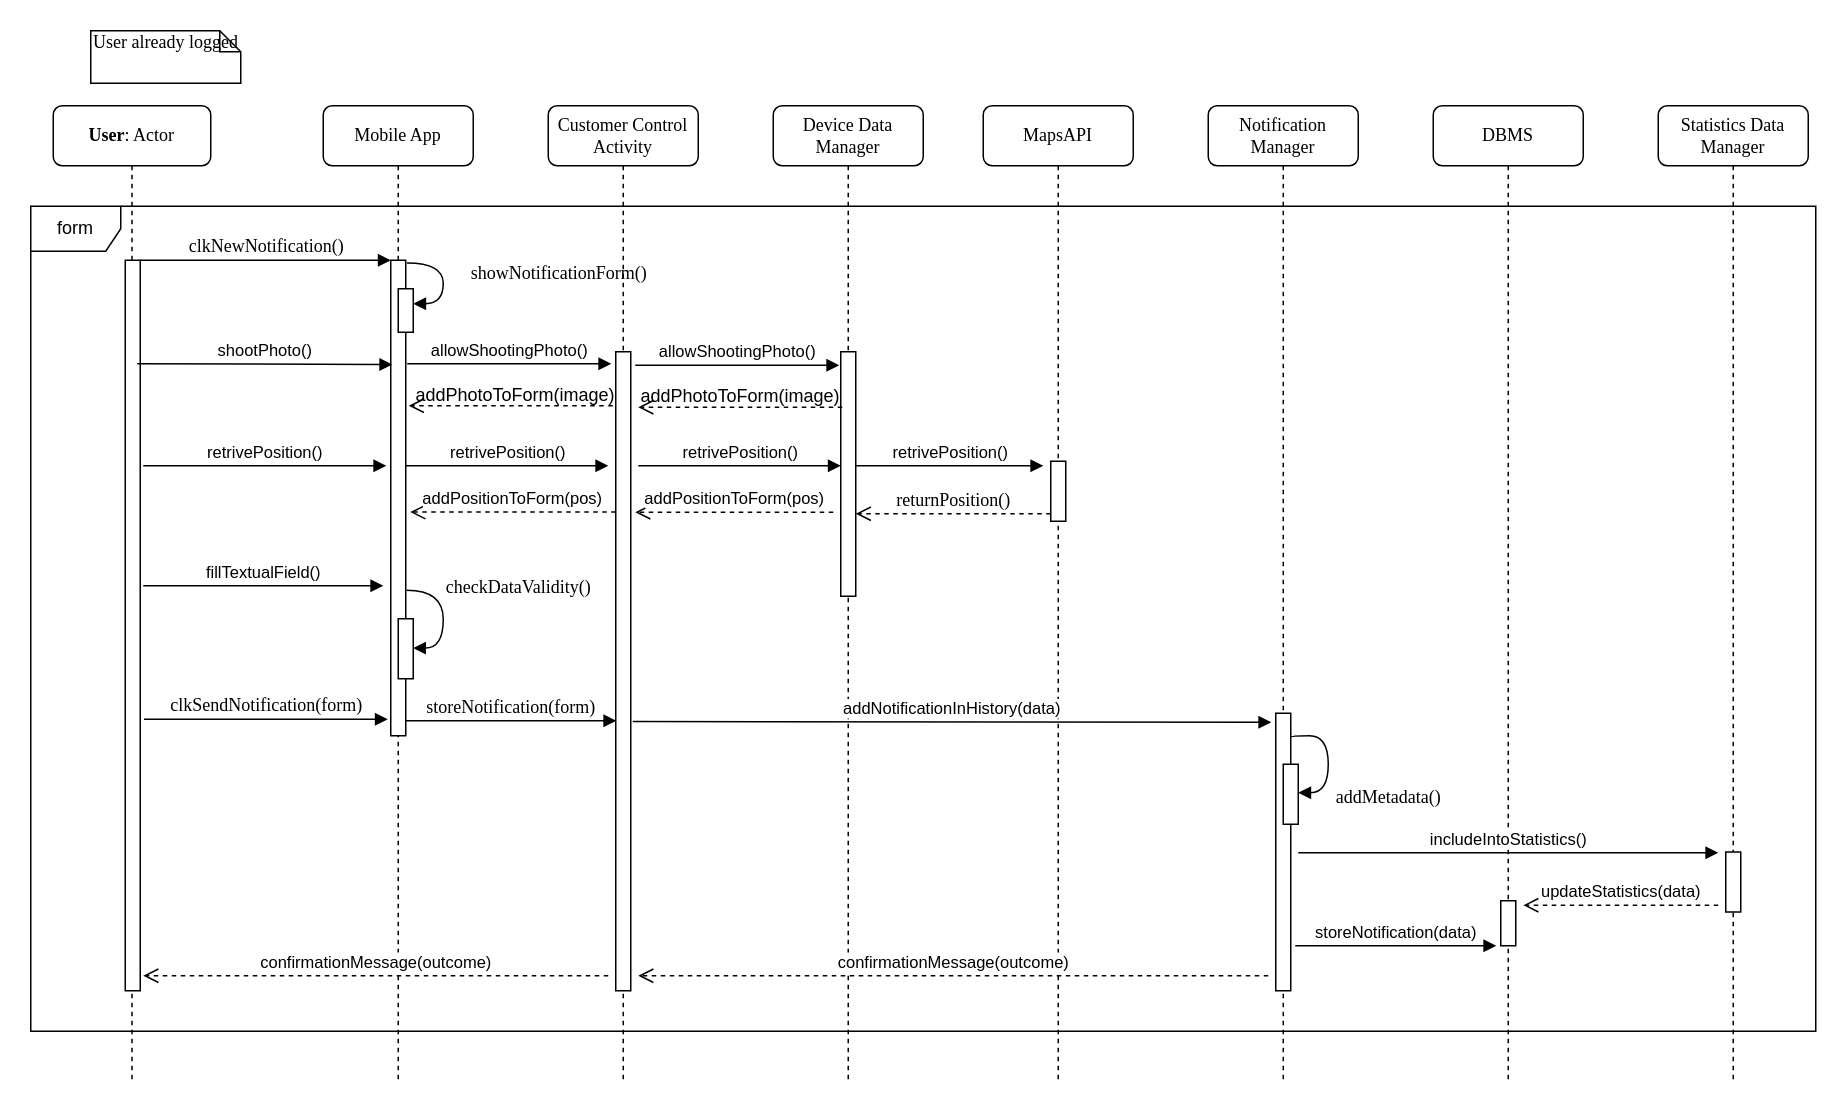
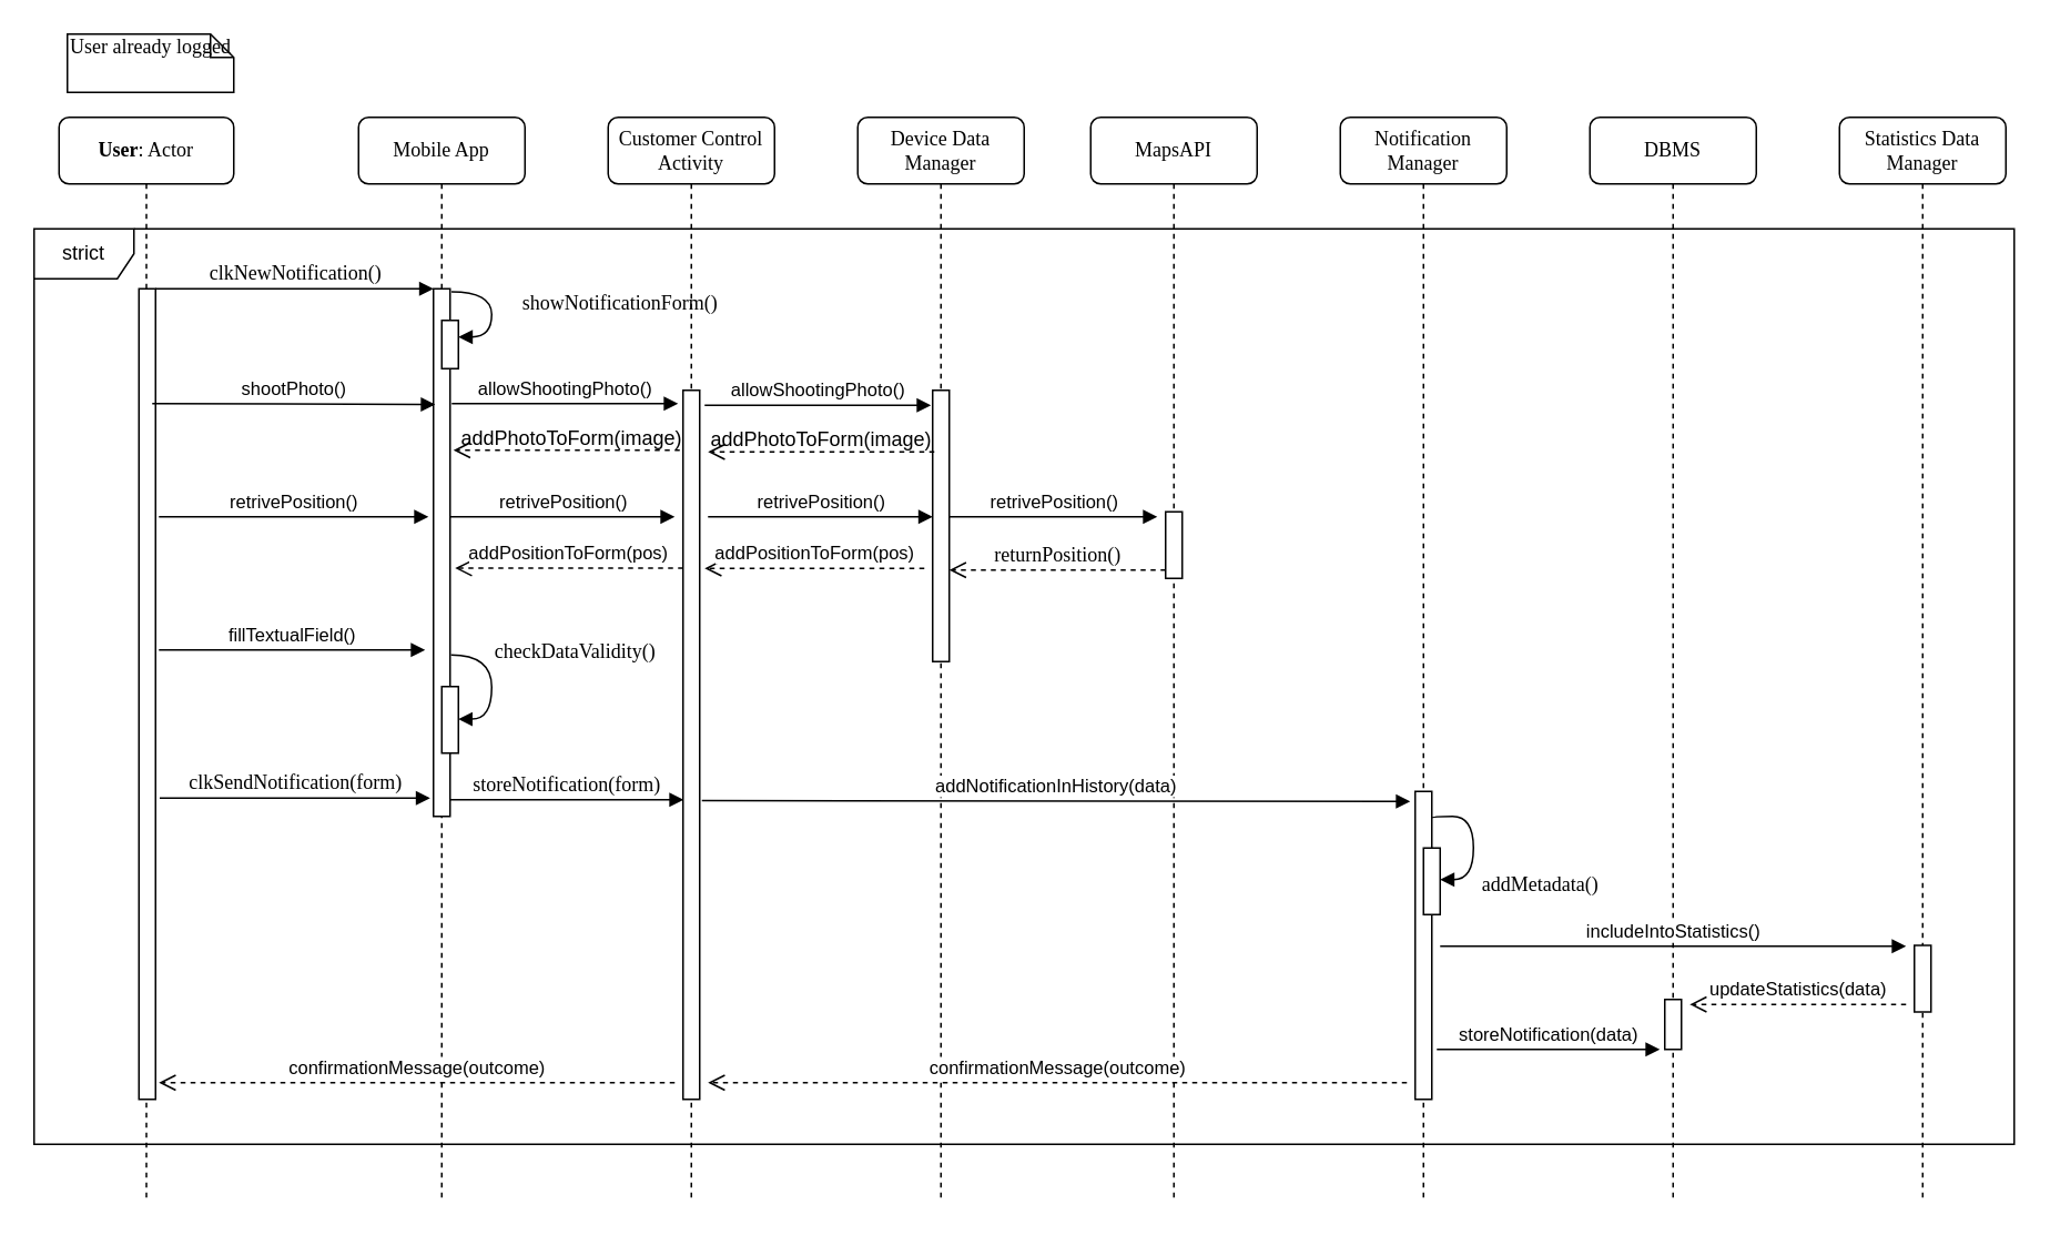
- <mxCell id="21" value="User already logged" style="shape=note;whiteSpace=wrap;html=1;size=14;verticalAlign=top;align=left;spacingTop=-6;rounded=0;shadow=0;comic=0;labelBackgroundColor=none;strokeWidth=1;fontFamily=Verdana;fontSize=12" parent="1" vertex="1"><mxGeometry x="60" y="20" width="100" height="35" as="geometry" /></mxCell>
+ <mxCell id="21" value="User already logged" style="shape=note;whiteSpace=wrap;html=1;size=14;verticalAlign=top;align=left;spacingTop=-6;rounded=0;shadow=0;comic=0;labelBackgroundColor=none;strokeWidth=1;fontFamily=Verdana;fontSize=12" parent="1" vertex="1"><mxGeometry x="40" y="20" width="100" height="35" as="geometry" /></mxCell>
- <mxCell id="41" value="form" style="shape=umlFrame;whiteSpace=wrap;html=1;" vertex="1" parent="1"><mxGeometry x="20" y="137" width="1190" height="550" as="geometry" /></mxCell>
+ <mxCell id="41" value="strict" style="shape=umlFrame;whiteSpace=wrap;html=1;" vertex="1" parent="1"><mxGeometry x="20" y="137" width="1190" height="550" as="geometry" /></mxCell>
